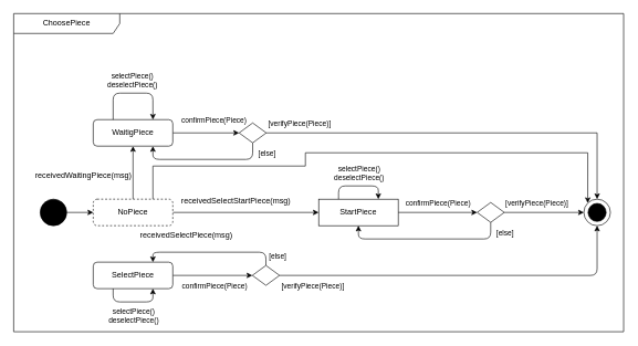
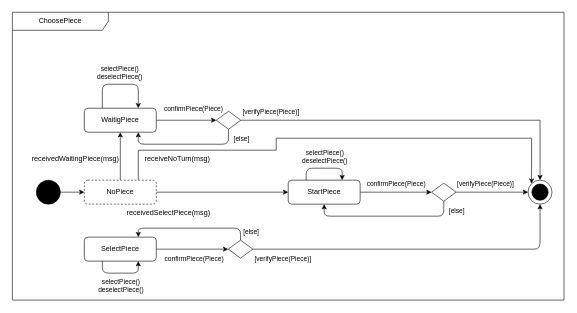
+ <mxCell id="44" value="receiveNoTurn(msg)" style="text;html=1;align=center;verticalAlign=middle;resizable=0;points=[];autosize=1;strokeColor=none;fillColor=none;" vertex="1" parent="2"><mxGeometry x="210" y="230" width="130" height="30" as="geometry" /></mxCell>
- <mxCell id="42" value="receivedSelectStartPiece(msg)" style="text;html=1;align=center;verticalAlign=middle;resizable=0;points=[];autosize=1;strokeColor=none;fillColor=none;" parent="2" vertex="1"><mxGeometry x="240" y="268" width="190" height="30" as="geometry" /></mxCell>
- <mxCell id="26" value="StartPiece" style="whiteSpace=wrap;html=1;rounded=0;" parent="2" vertex="1"><mxGeometry x="460" y="280" width="120" height="40" as="geometry" /></mxCell>
+ <mxCell id="26" value="StartPiece" style="rounded=1;whiteSpace=wrap;html=1;" parent="2" vertex="1"><mxGeometry x="460" y="280" width="120" height="40" as="geometry" /></mxCell>
